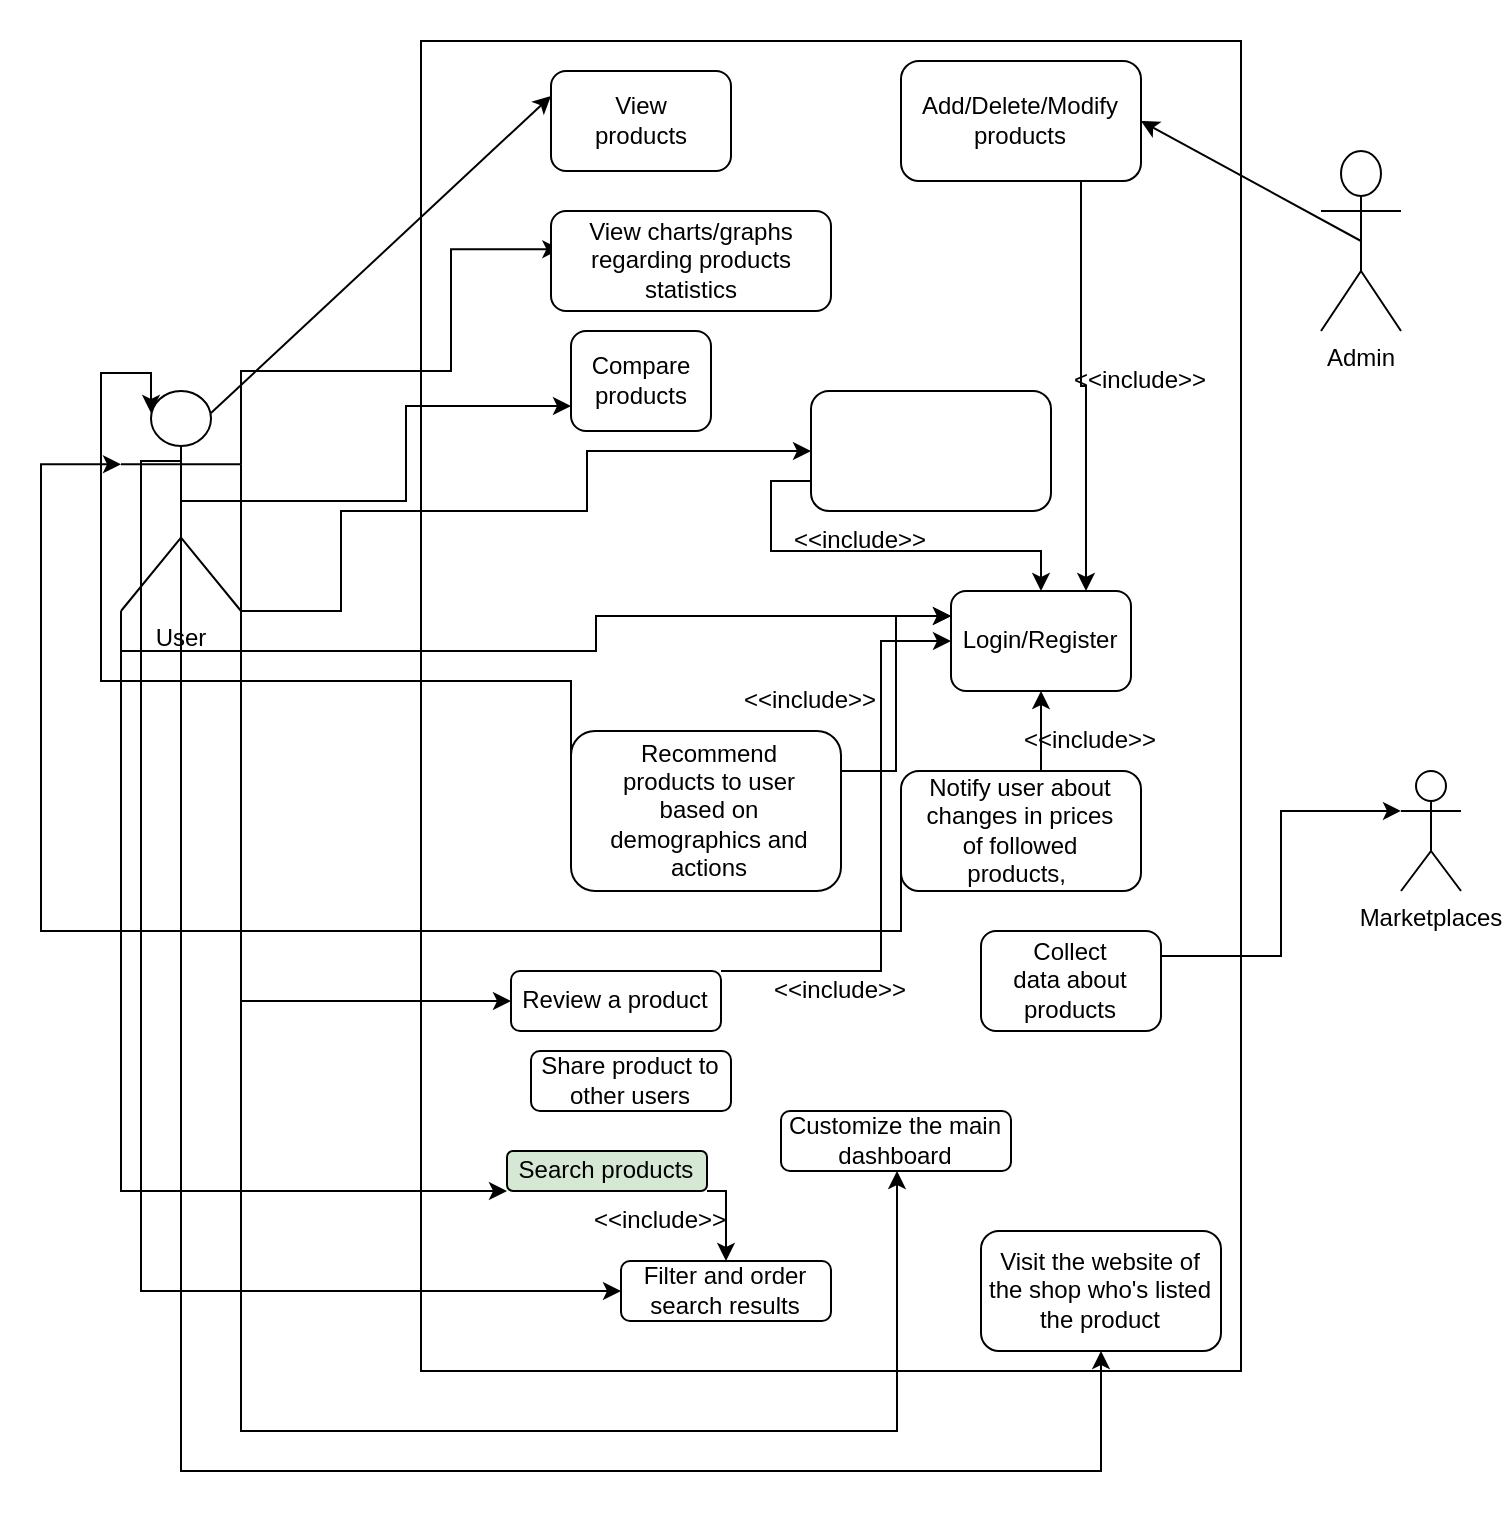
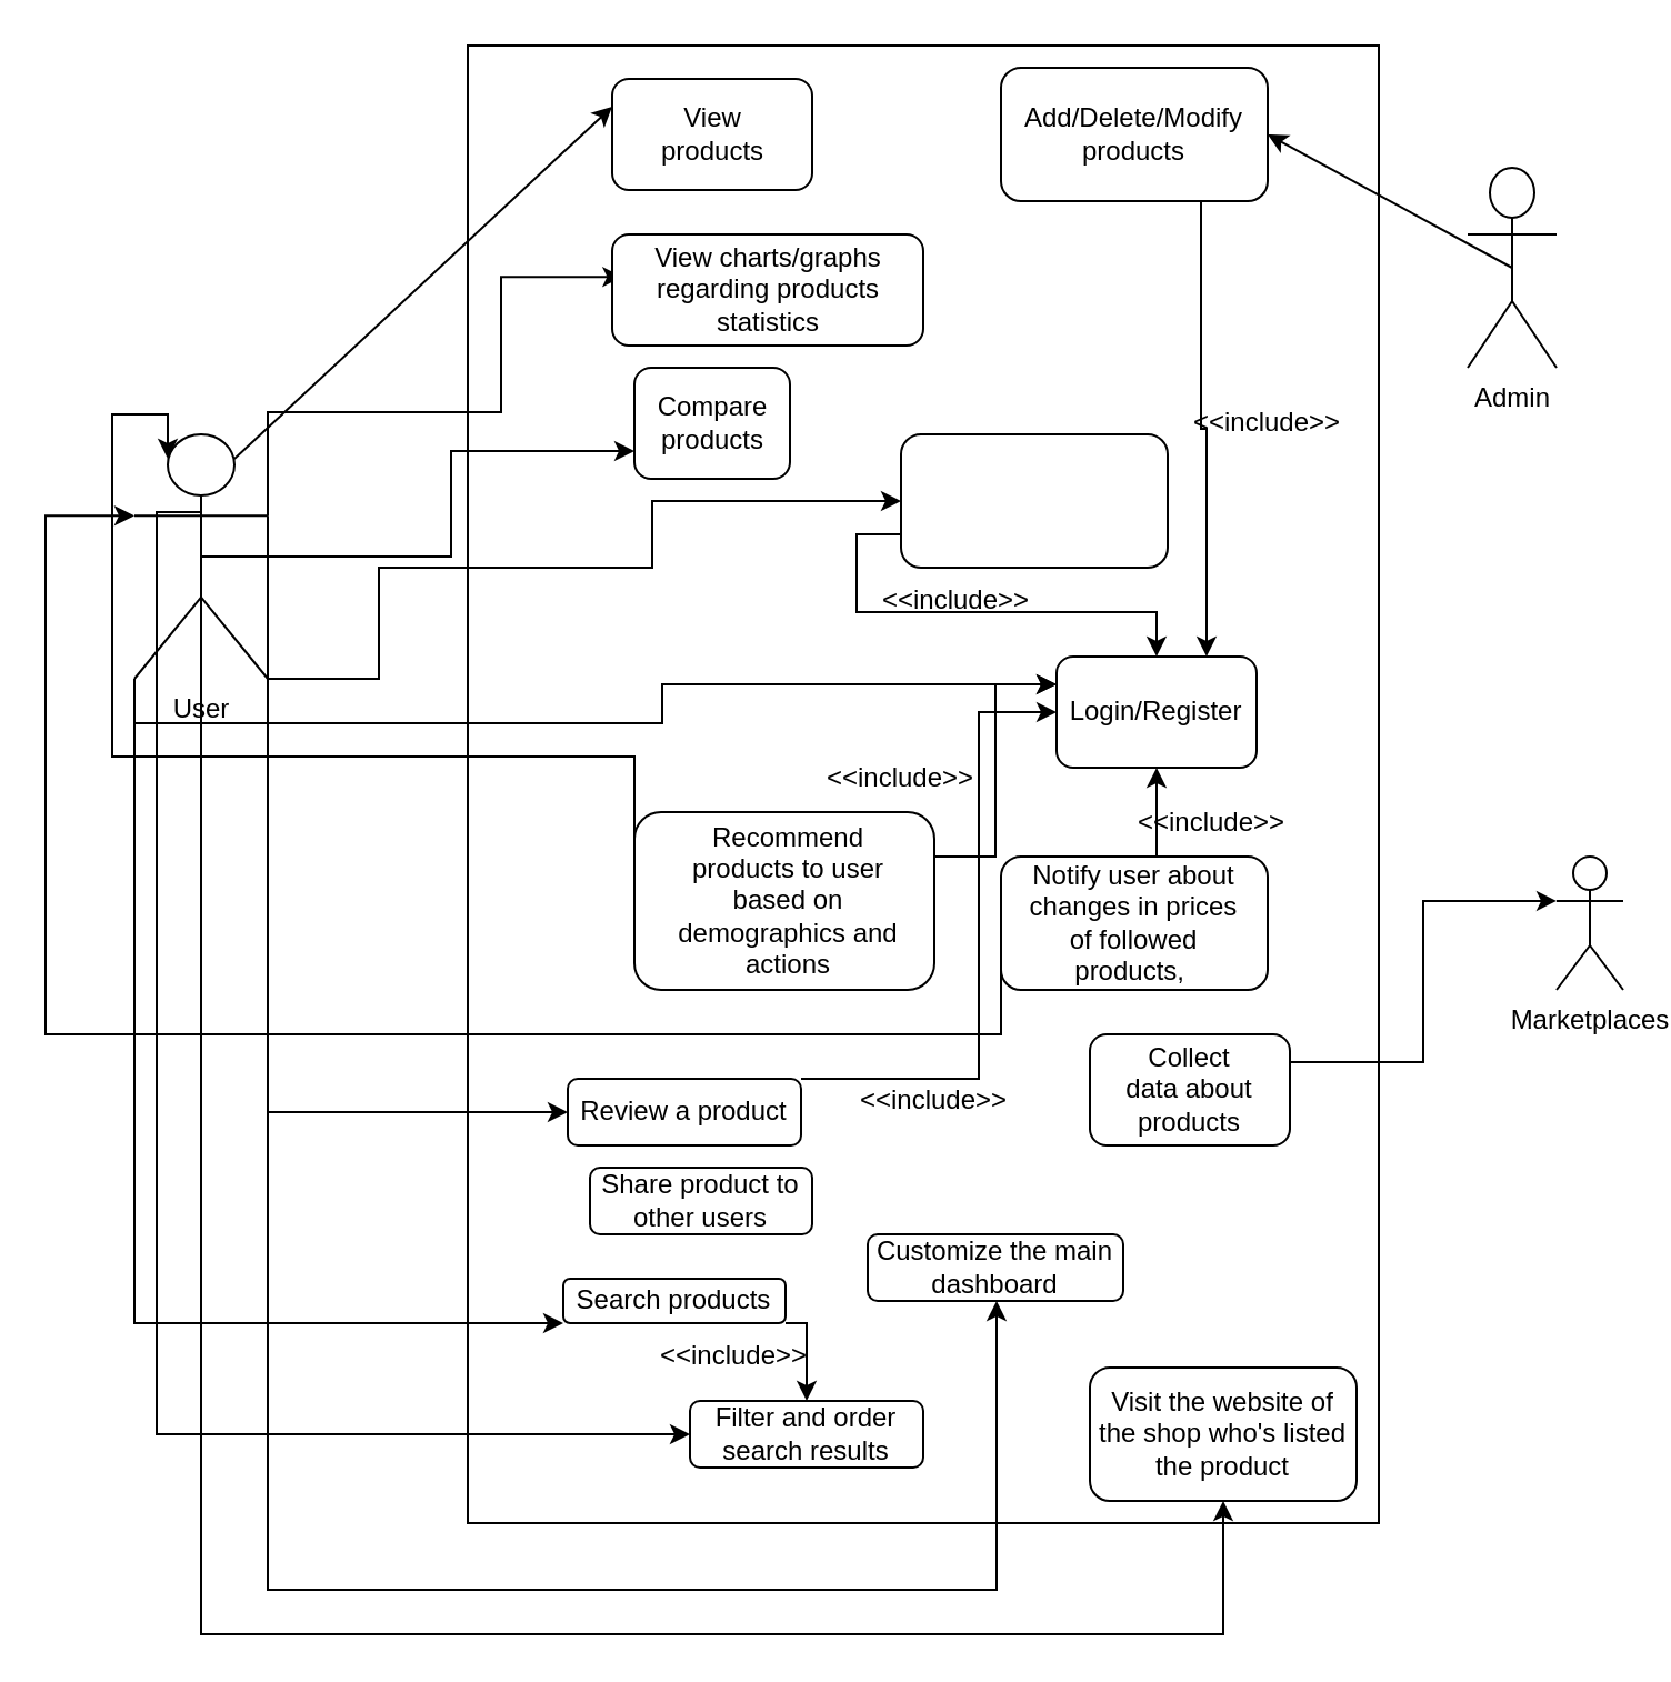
- <mxCell id="63" value="Search products" style="rounded=1;whiteSpace=wrap;html=1;fillColor=#d5e8d4;" vertex="1" parent="1"><mxGeometry x="253" y="575" width="100" height="20" as="geometry" /></mxCell>
+ <mxCell id="63" value="Search products" style="rounded=1;whiteSpace=wrap;html=1;" vertex="1" parent="1"><mxGeometry x="253" y="575" width="100" height="20" as="geometry" /></mxCell>
